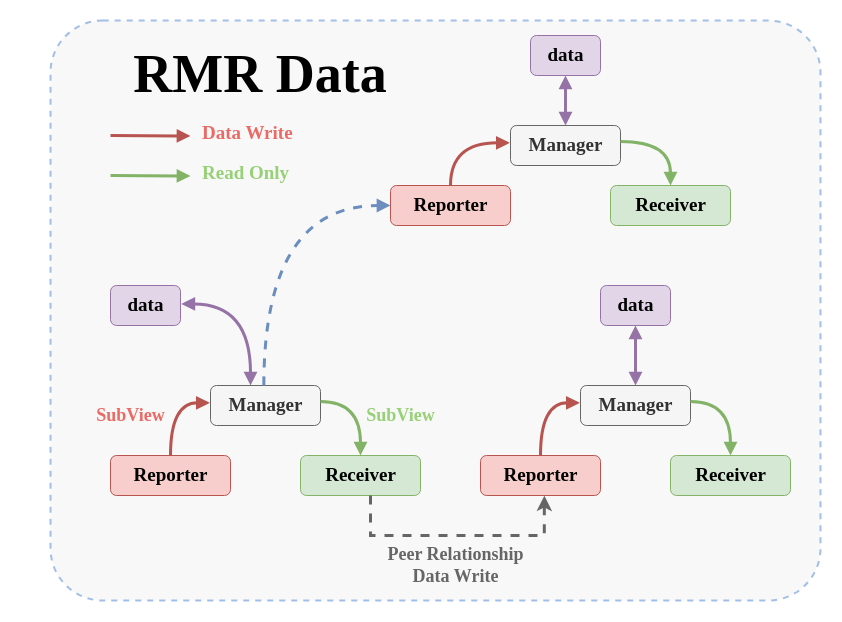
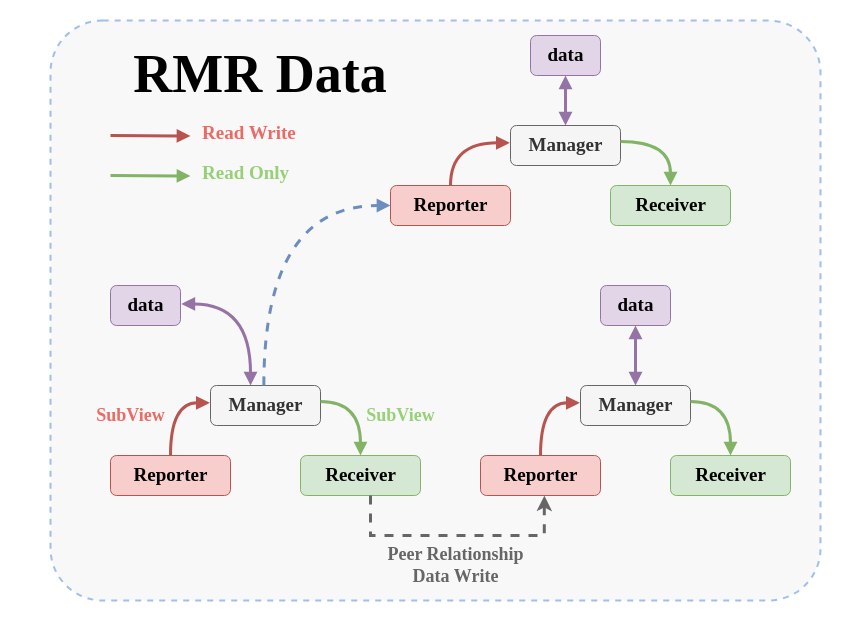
- <mxCell id="31" value="&lt;div style=&quot;text-align: center;&quot;&gt;&lt;span style=&quot;background-color: initial; font-size: 19px;&quot;&gt;&lt;font color=&quot;#ea6b66&quot; face=&quot;Lucida Console&quot;&gt;&lt;b&gt;Data Write&lt;/b&gt;&lt;/font&gt;&lt;/span&gt;&lt;/div&gt;" style="text;whiteSpace=wrap;html=1;" parent="1" vertex="1"><mxGeometry x="200" y="115" width="130" height="50" as="geometry" /></mxCell>
+ <mxCell id="31" value="&lt;div style=&quot;text-align: center;&quot;&gt;&lt;span style=&quot;background-color: initial; font-size: 19px;&quot;&gt;&lt;font color=&quot;#ea6b66&quot; face=&quot;Lucida Console&quot;&gt;&lt;b&gt;Read Write&lt;/b&gt;&lt;/font&gt;&lt;/span&gt;&lt;/div&gt;" style="text;whiteSpace=wrap;html=1;" parent="1" vertex="1"><mxGeometry x="200" y="115" width="130" height="50" as="geometry" /></mxCell>
